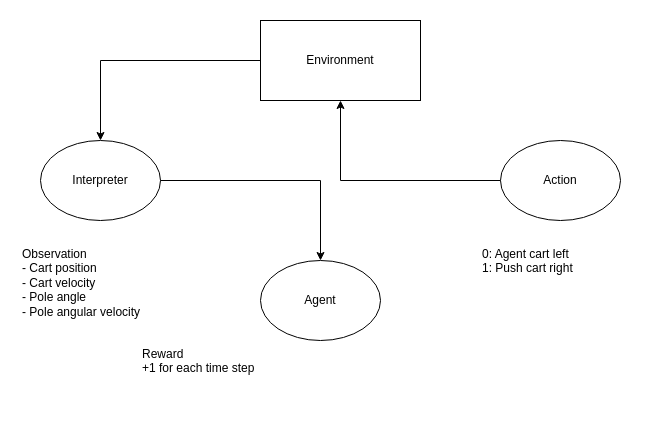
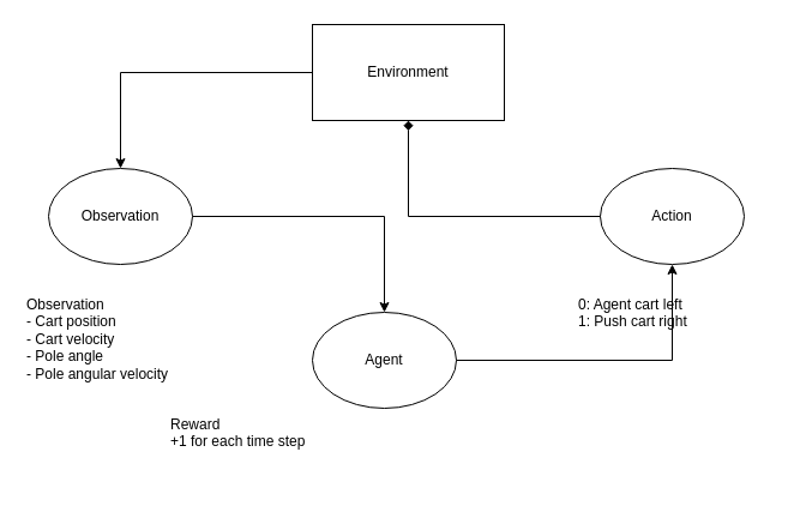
- <mxCell id="12" style="edgeStyle=orthogonalEdgeStyle;rounded=0;orthogonalLoop=1;jettySize=auto;html=1;" edge="1" parent="1" source="5" target="2"><mxGeometry relative="1" as="geometry" /></mxCell>
+ <mxCell id="12" style="edgeStyle=orthogonalEdgeStyle;rounded=0;orthogonalLoop=1;jettySize=auto;html=1;endArrow=diamond;" edge="1" parent="1" source="5" target="2"><mxGeometry relative="1" as="geometry" /></mxCell>
- <mxCell id="3" value="Interpreter" style="shape=ellipse;whiteSpace=wrap;html=1;fillColor=#ffffff;strokeColor=#000000;" vertex="1" parent="1"><mxGeometry x="40" y="140" width="120" height="80" as="geometry" /></mxCell>
+ <mxCell id="3" value="Observation" style="shape=ellipse;whiteSpace=wrap;html=1;fillColor=#ffffff;strokeColor=#000000;" vertex="1" parent="1"><mxGeometry x="40" y="140" width="120" height="80" as="geometry" /></mxCell>
+ <mxCell id="11" style="edgeStyle=orthogonalEdgeStyle;rounded=0;orthogonalLoop=1;jettySize=auto;html=1;" edge="1" parent="1" source="4" target="5"><mxGeometry relative="1" as="geometry" /></mxCell>
